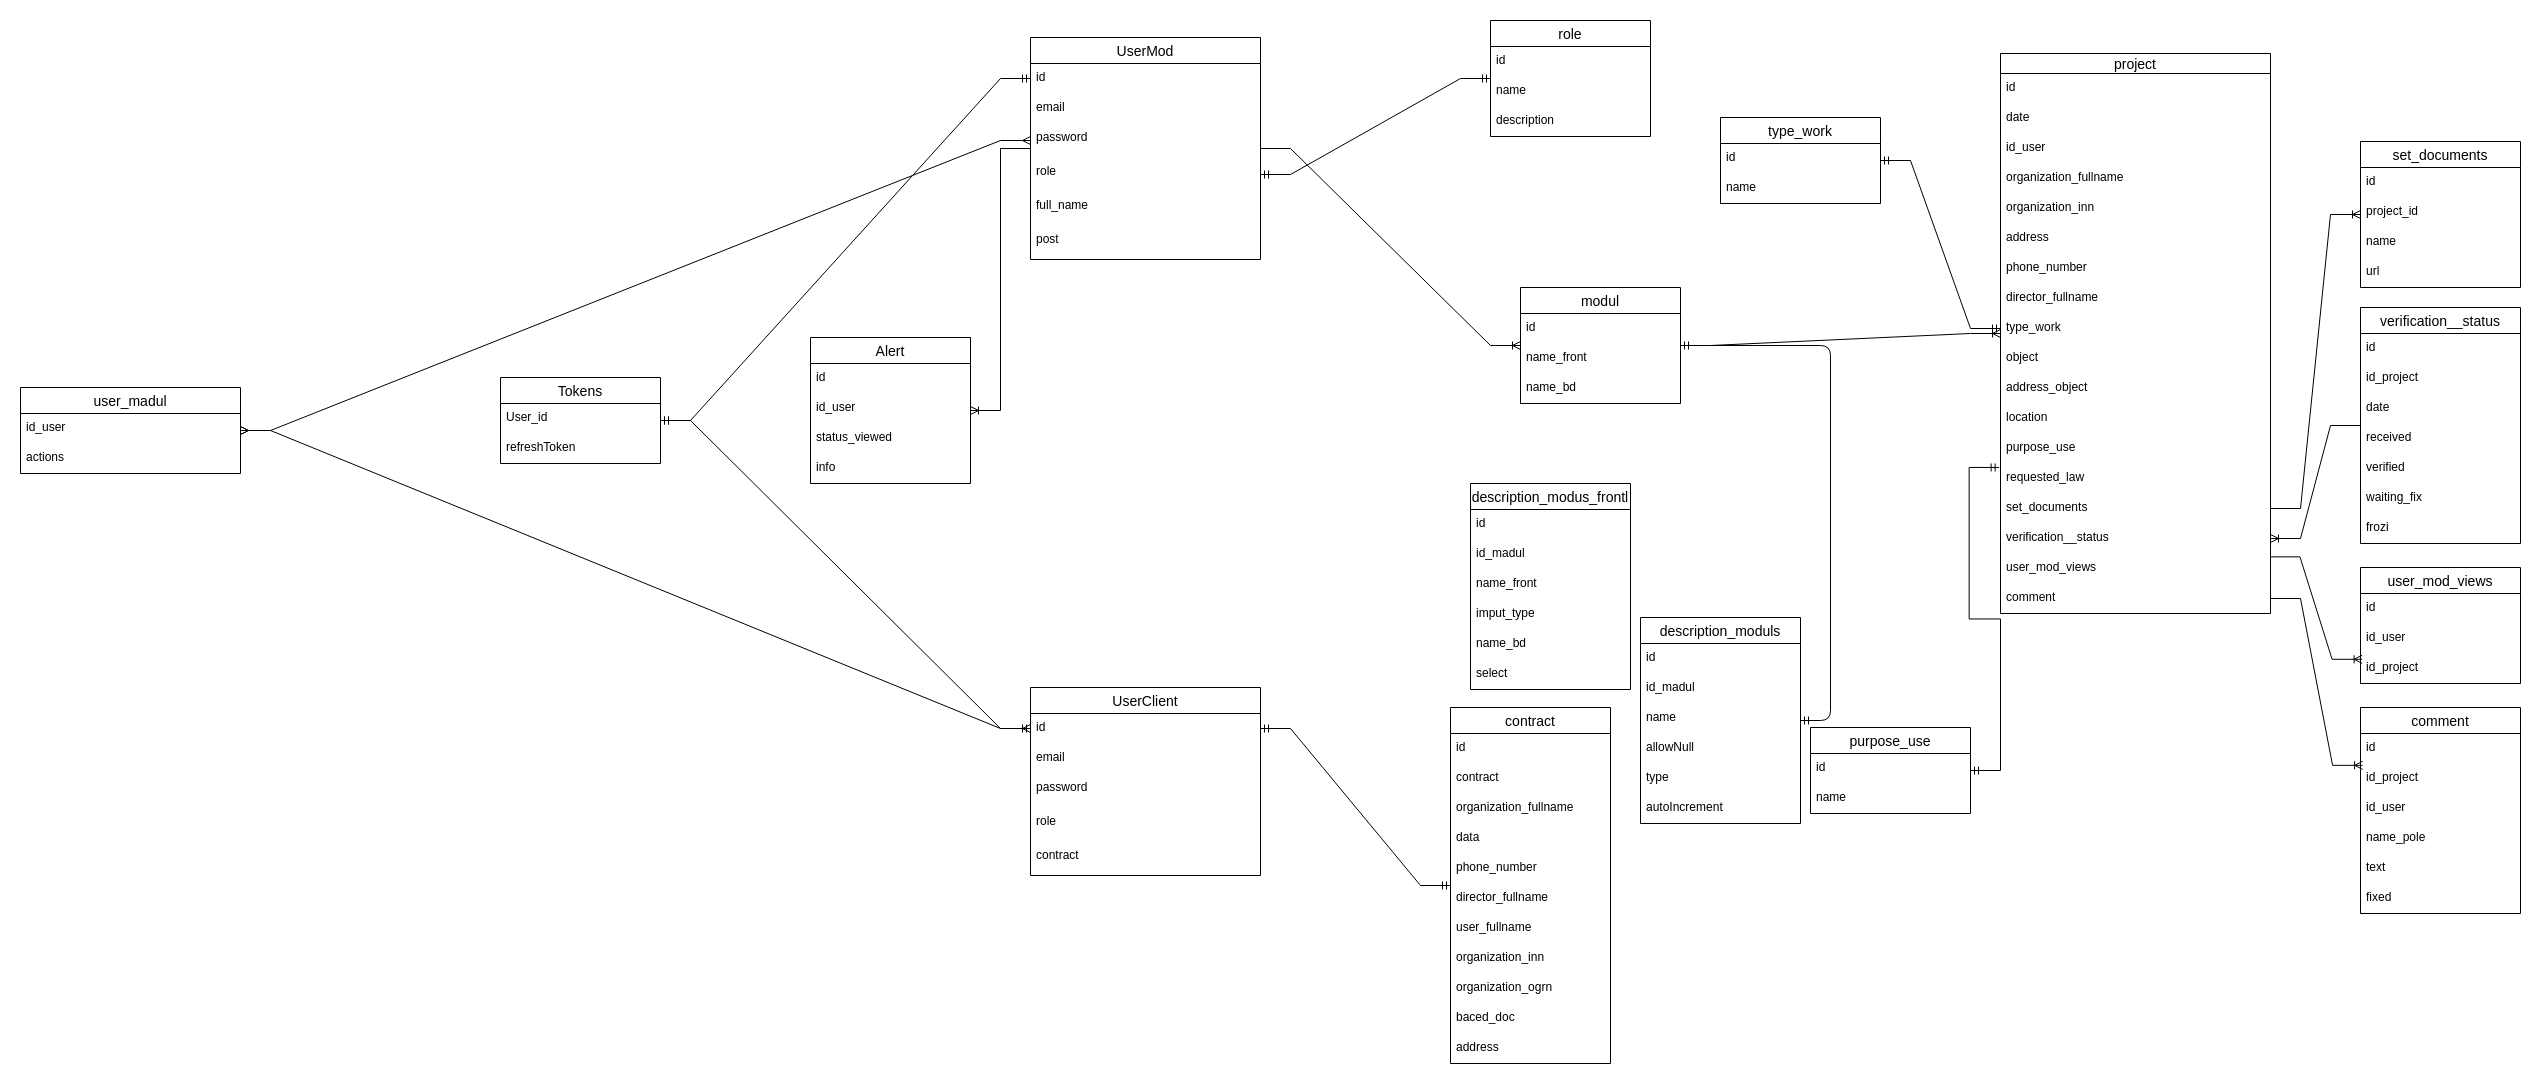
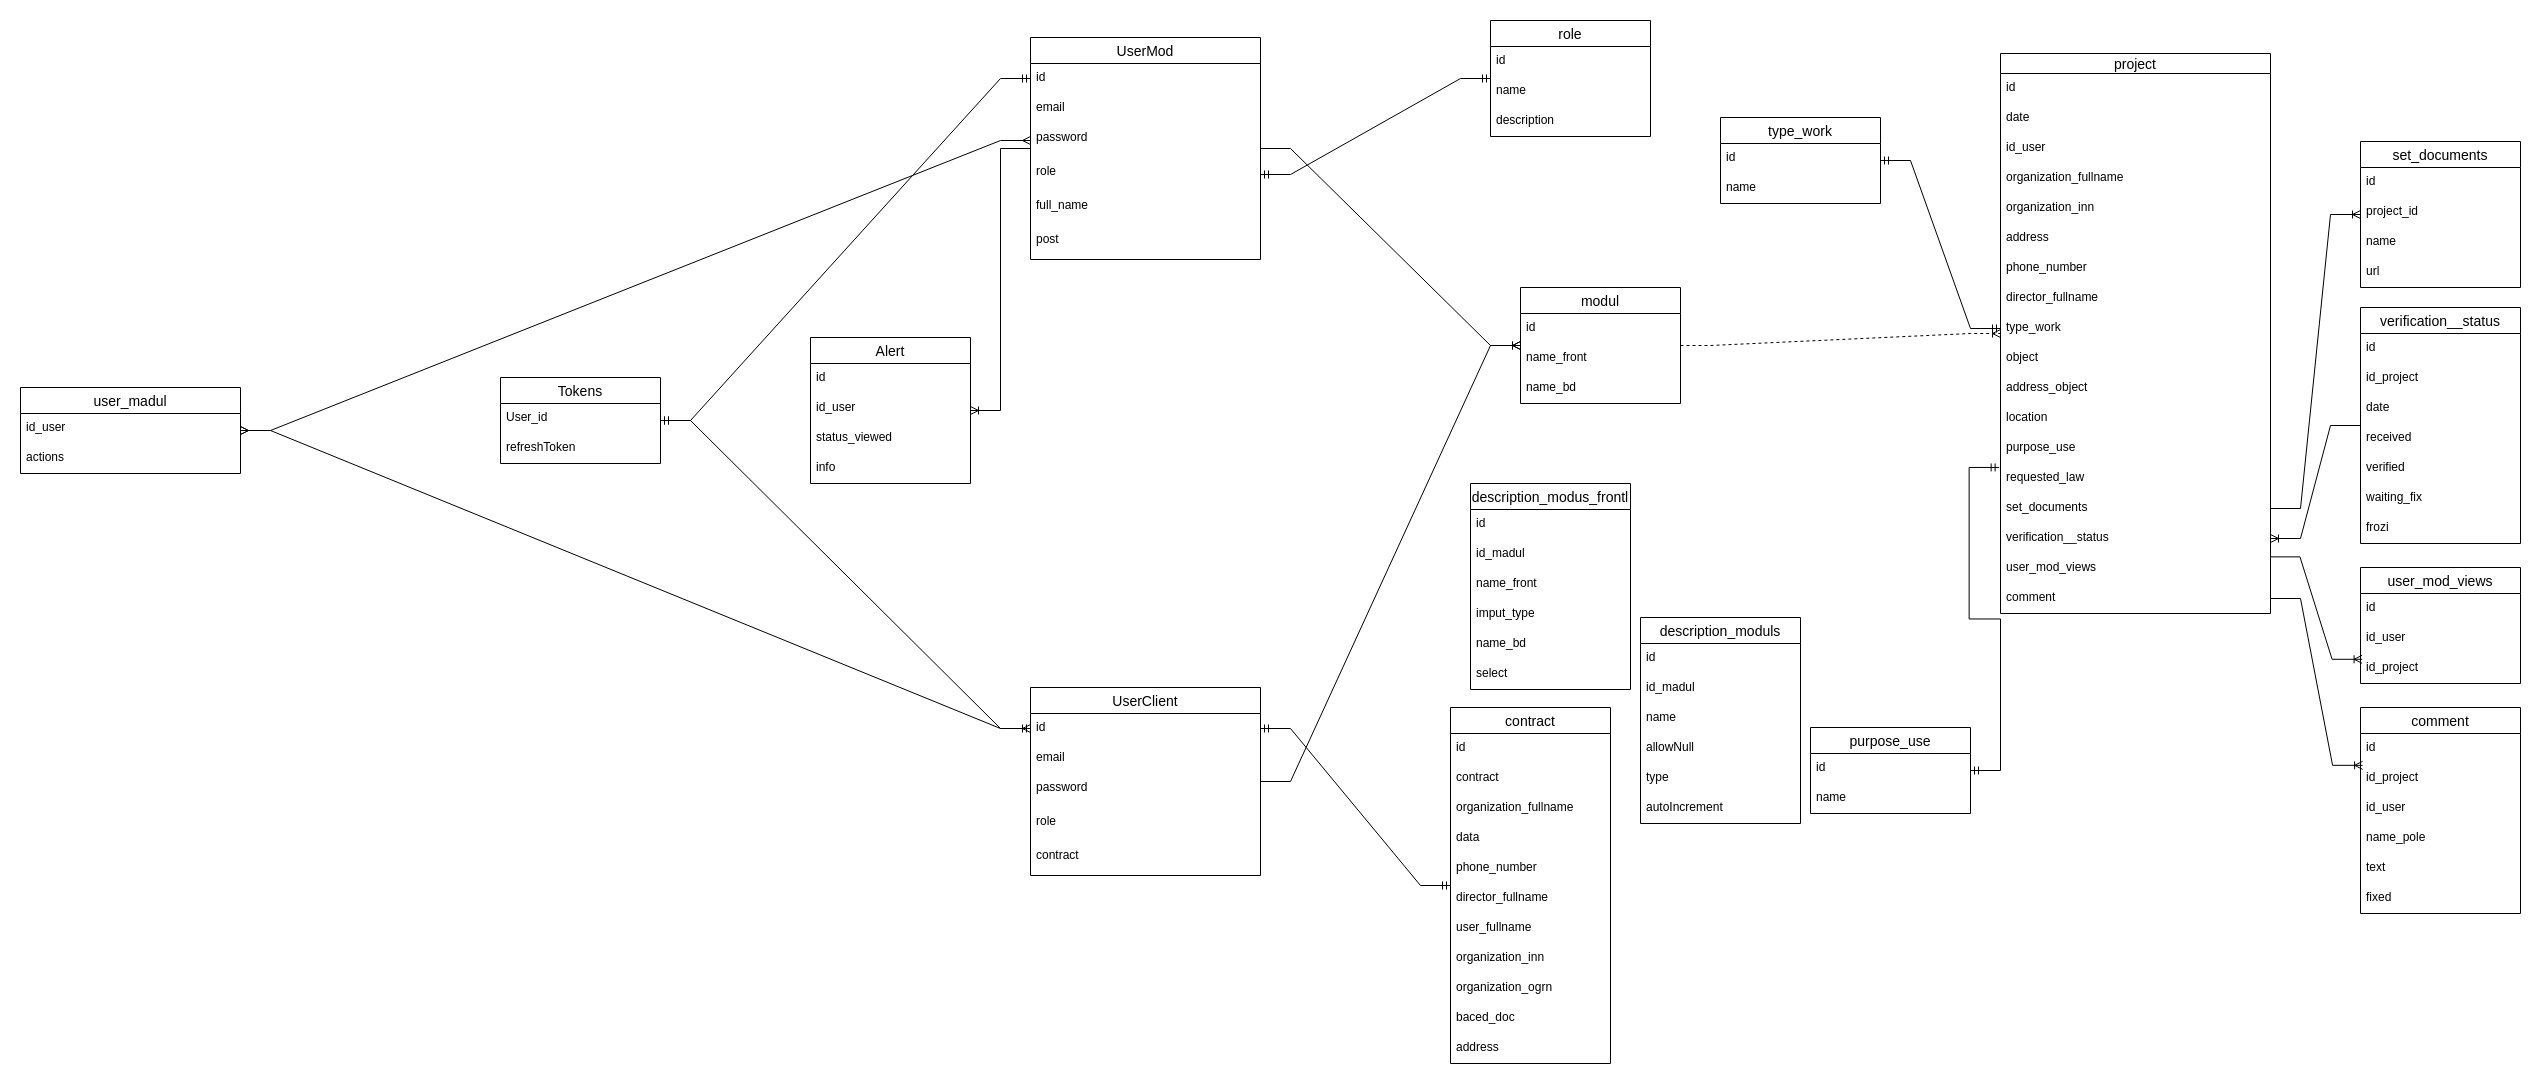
- <mxCell id="61" value="" style="edgeStyle=entityRelationEdgeStyle;fontSize=12;html=1;endArrow=ERoneToMany;rounded=0;" parent="1" source="44" target="15" edge="1"><mxGeometry width="100" height="100" relative="1" as="geometry"><mxPoint x="1730" y="737" as="sourcePoint" /><mxPoint x="1830" y="637" as="targetPoint" /></mxGeometry></mxCell>
+ <mxCell id="61" value="" style="edgeStyle=entityRelationEdgeStyle;fontSize=12;html=1;endArrow=ERoneToMany;rounded=0;dashed=1;" parent="1" source="44" target="15" edge="1"><mxGeometry width="100" height="100" relative="1" as="geometry"><mxPoint x="1730" y="737" as="sourcePoint" /><mxPoint x="1830" y="637" as="targetPoint" /></mxGeometry></mxCell>
- <mxCell id="125" value="" style="edgeStyle=entityRelationEdgeStyle;fontSize=12;html=1;endArrow=ERmandOne;startArrow=ERmandOne;" edge="1" parent="1" source="63" target="44"><mxGeometry width="100" height="100" relative="1" as="geometry"><mxPoint x="1620" y="657" as="sourcePoint" /><mxPoint x="1720" y="557" as="targetPoint" /></mxGeometry></mxCell>
+ <mxCell id="34" value="" style="edgeStyle=entityRelationEdgeStyle;fontSize=12;html=1;endArrow=ERoneToMany;rounded=0;" parent="1" source="9" target="44" edge="1"><mxGeometry width="100" height="100" relative="1" as="geometry"><mxPoint x="1290" y="457" as="sourcePoint" /><mxPoint x="1540" y="597" as="targetPoint" /></mxGeometry></mxCell>
